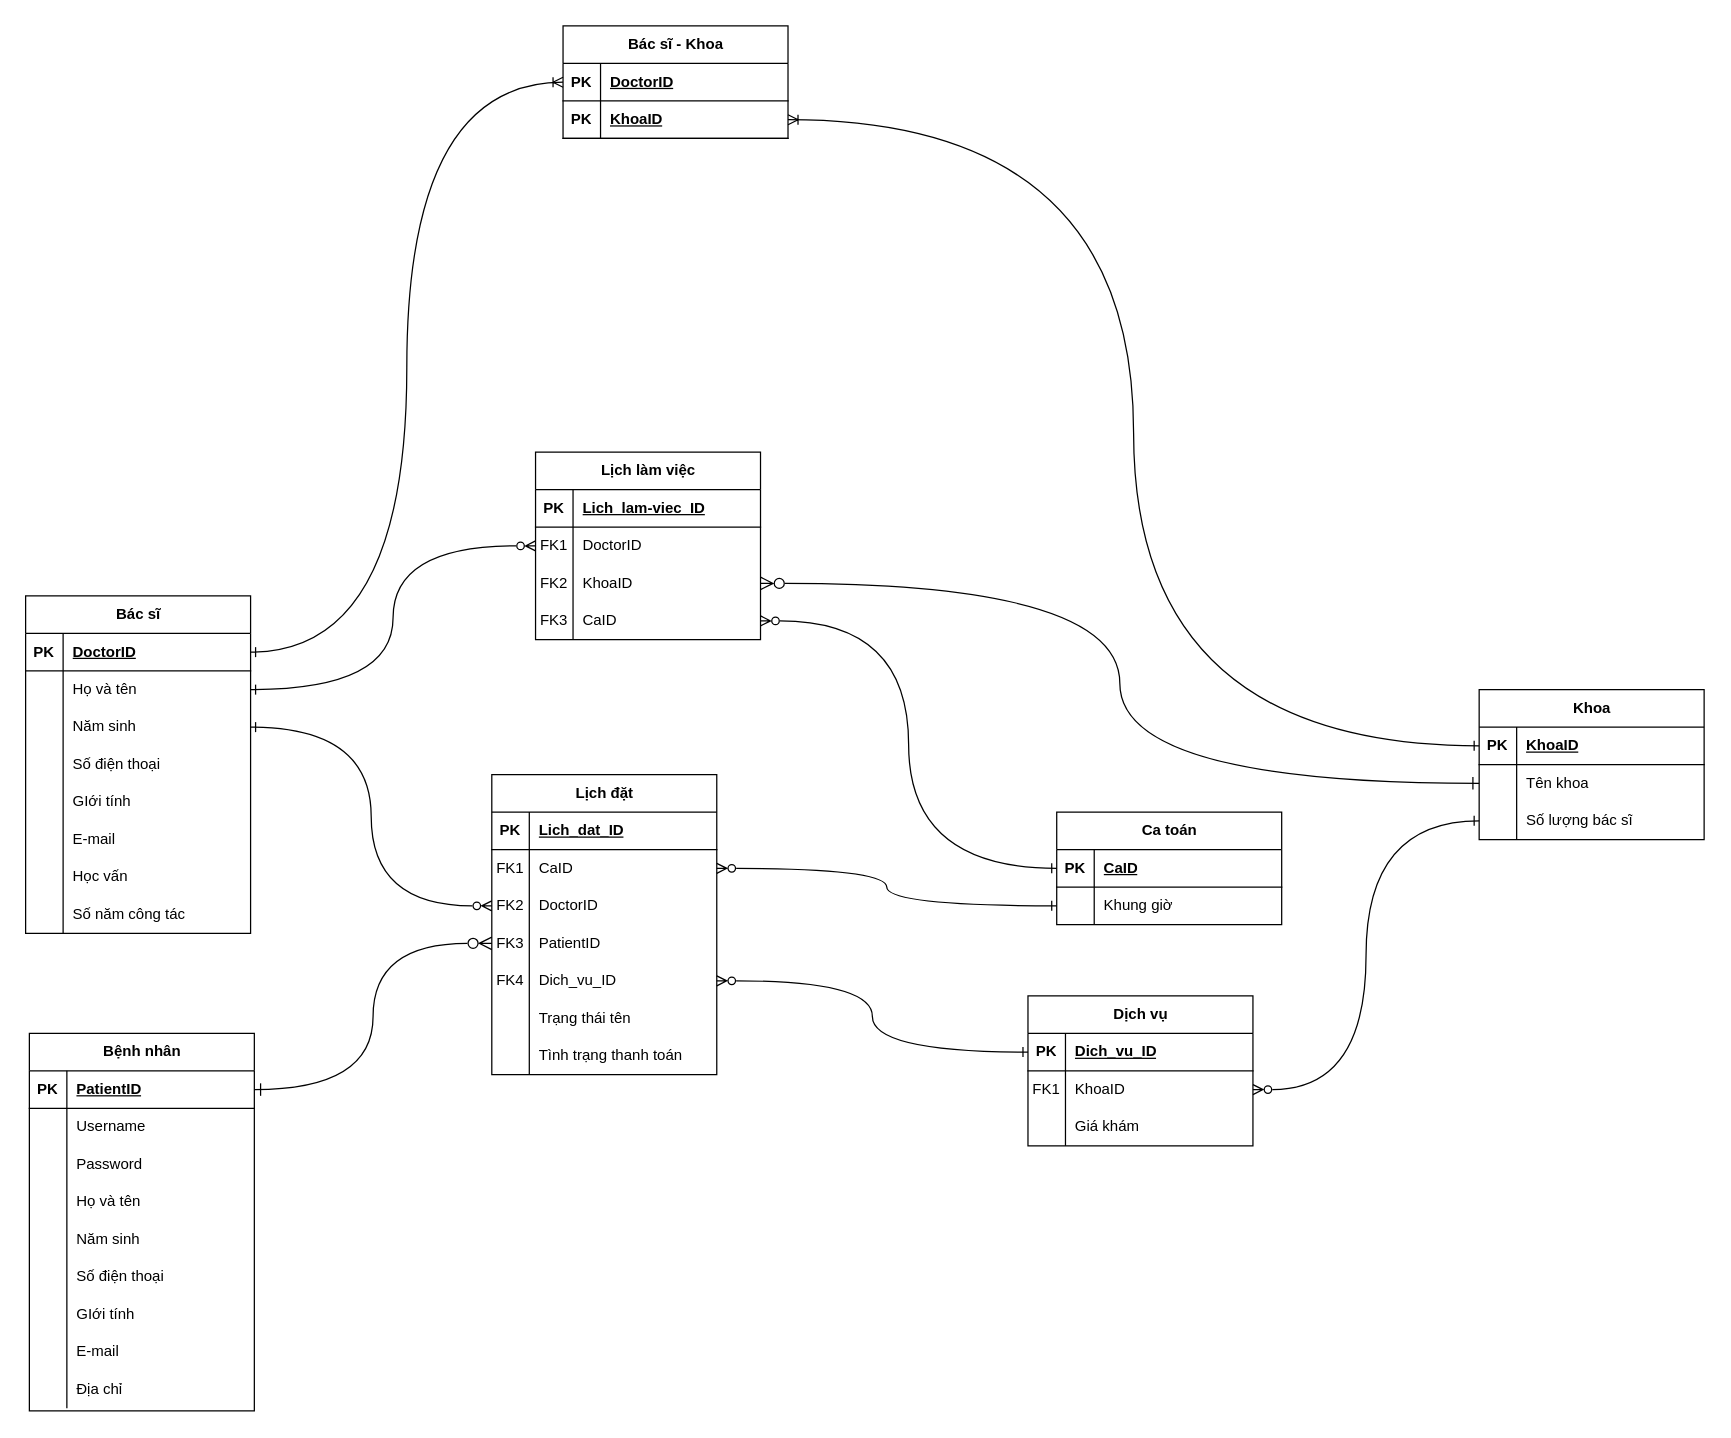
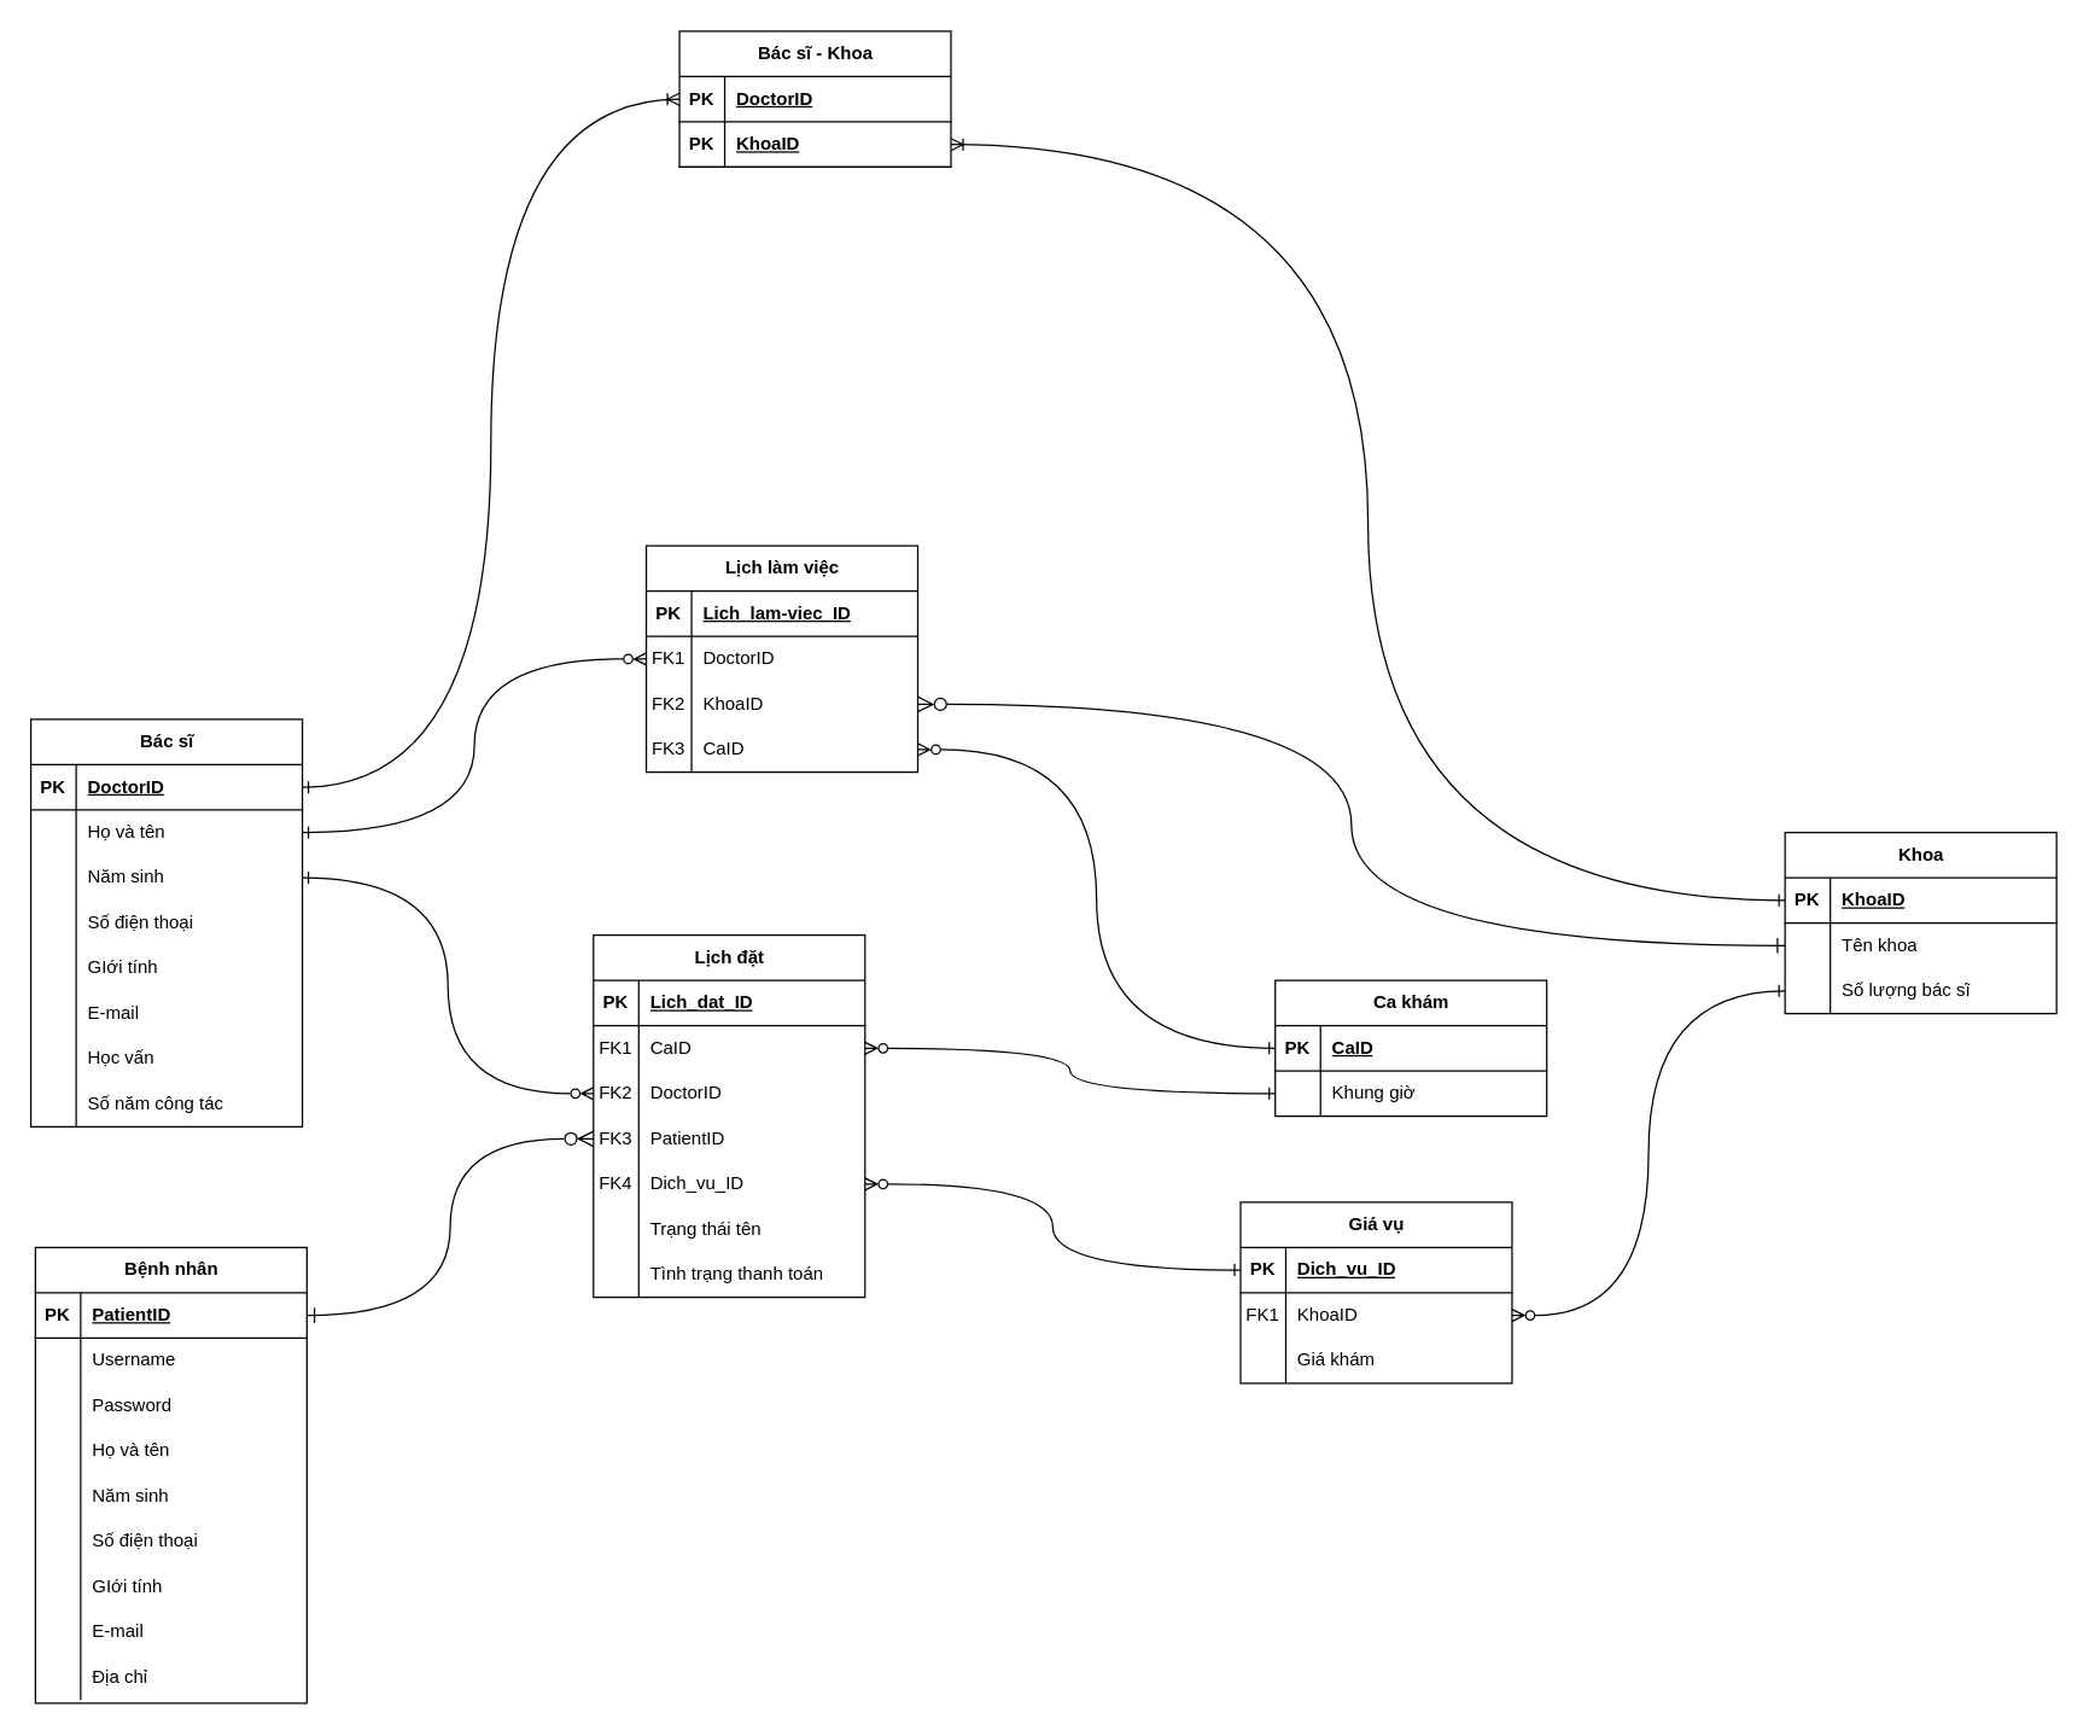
- <mxCell id="55" value="Ca toán" style="shape=table;startSize=30;container=1;collapsible=1;childLayout=tableLayout;fixedRows=1;rowLines=0;fontStyle=1;align=center;resizeLast=1;html=1;" parent="1" vertex="1"><mxGeometry x="845" y="649" width="180" height="90" as="geometry" /></mxCell>
+ <mxCell id="55" value="Ca khám" style="shape=table;startSize=30;container=1;collapsible=1;childLayout=tableLayout;fixedRows=1;rowLines=0;fontStyle=1;align=center;resizeLast=1;html=1;" parent="1" vertex="1"><mxGeometry x="845" y="649" width="180" height="90" as="geometry" /></mxCell>
- <mxCell id="97" value="Dịch vụ" style="shape=table;startSize=30;container=1;collapsible=1;childLayout=tableLayout;fixedRows=1;rowLines=0;fontStyle=1;align=center;resizeLast=1;html=1;" parent="1" vertex="1"><mxGeometry x="822" y="796" width="180" height="120" as="geometry" /></mxCell>
+ <mxCell id="97" value="Giá vụ" style="shape=table;startSize=30;container=1;collapsible=1;childLayout=tableLayout;fixedRows=1;rowLines=0;fontStyle=1;align=center;resizeLast=1;html=1;" parent="1" vertex="1"><mxGeometry x="822" y="796" width="180" height="120" as="geometry" /></mxCell>
